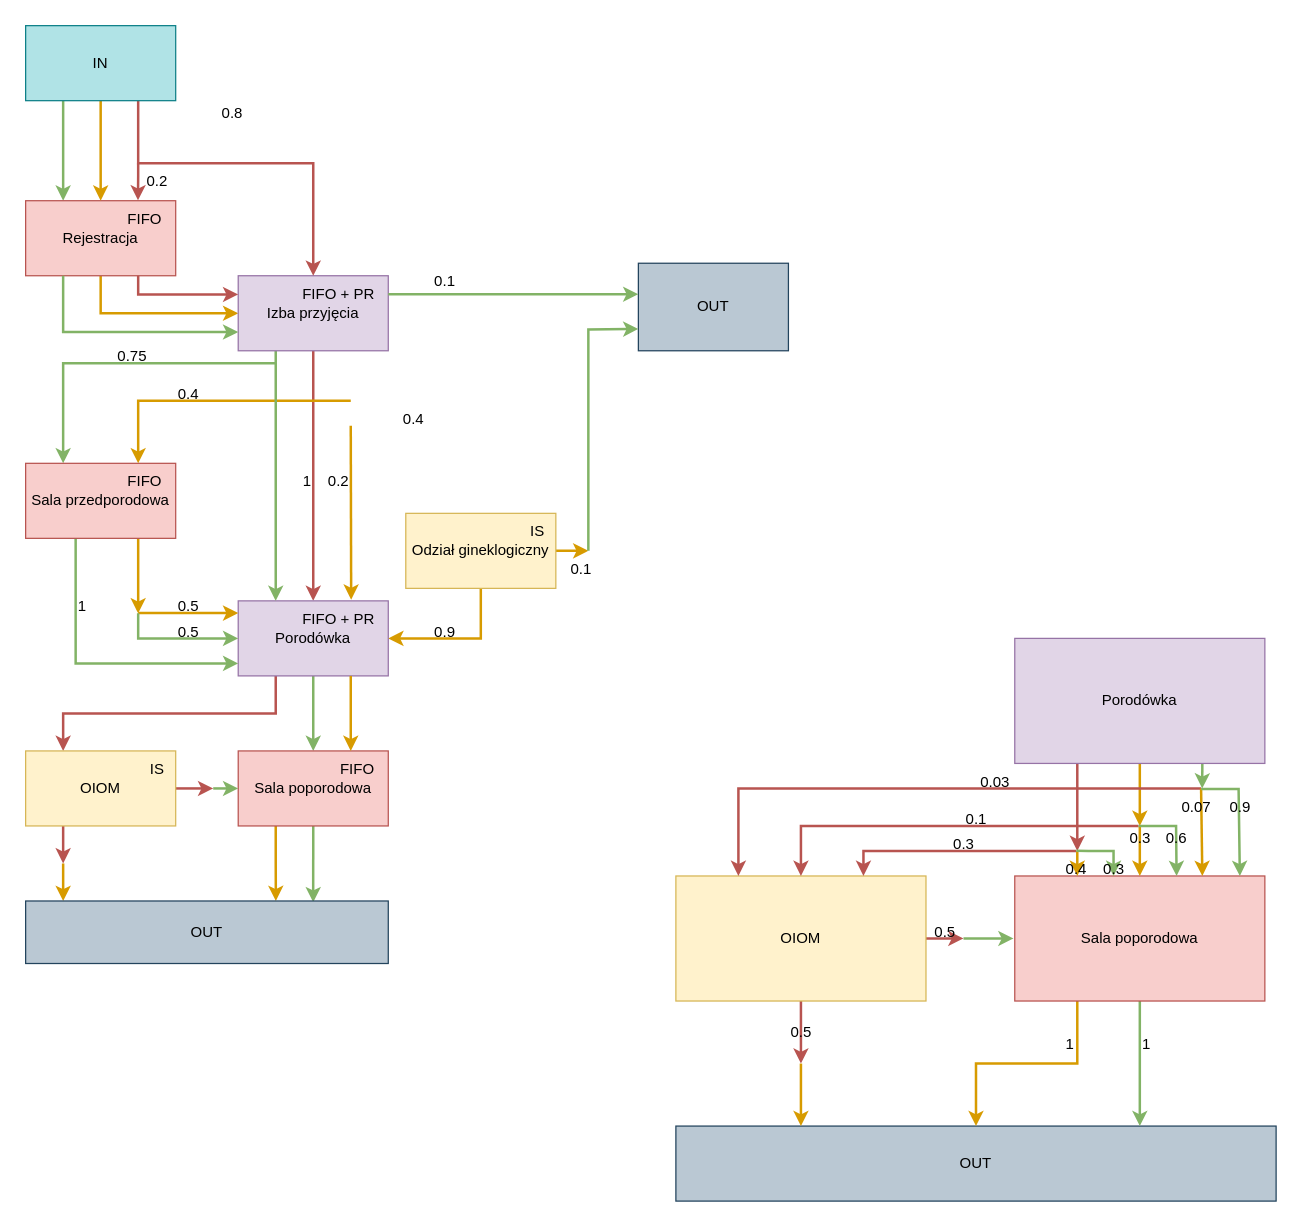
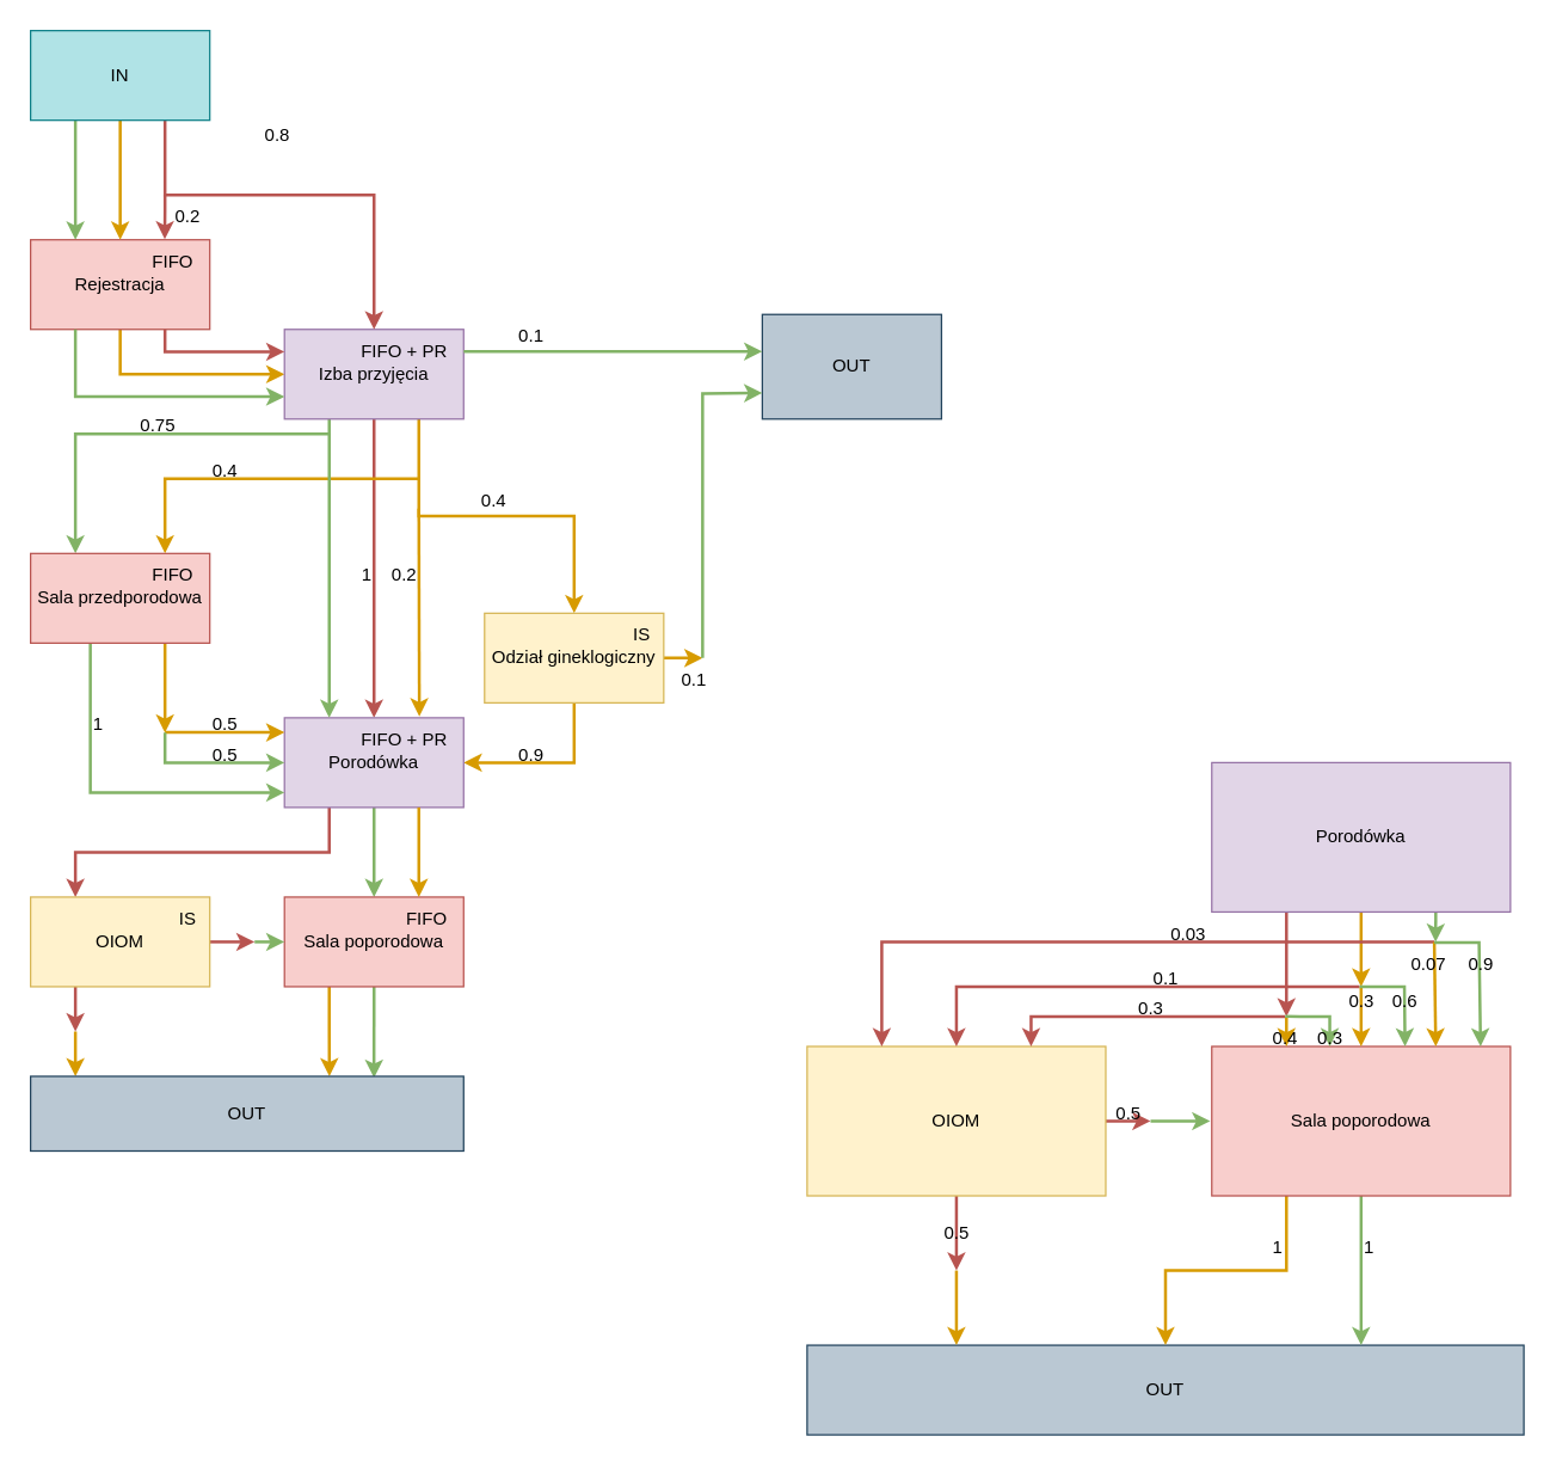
+ <mxCell id="6" style="edgeStyle=orthogonalEdgeStyle;rounded=0;orthogonalLoop=1;jettySize=auto;html=1;exitX=0.75;exitY=1;exitDx=0;exitDy=0;entryX=0.5;entryY=0;entryDx=0;entryDy=0;strokeWidth=2;fillColor=#ffe6cc;strokeColor=#d79b00;" parent="1" source="9" target="13" edge="1"><mxGeometry relative="1" as="geometry" /></mxCell>
